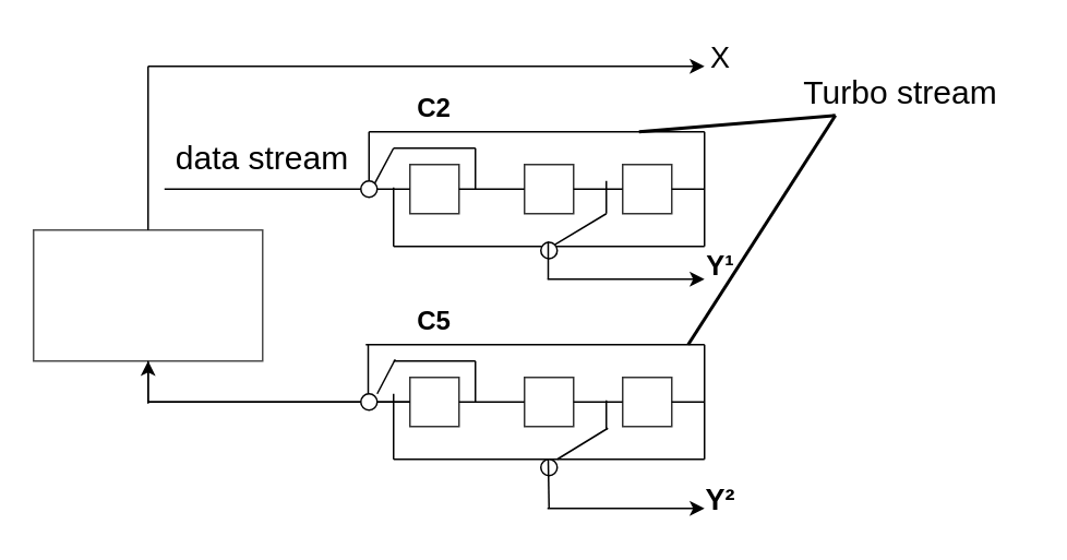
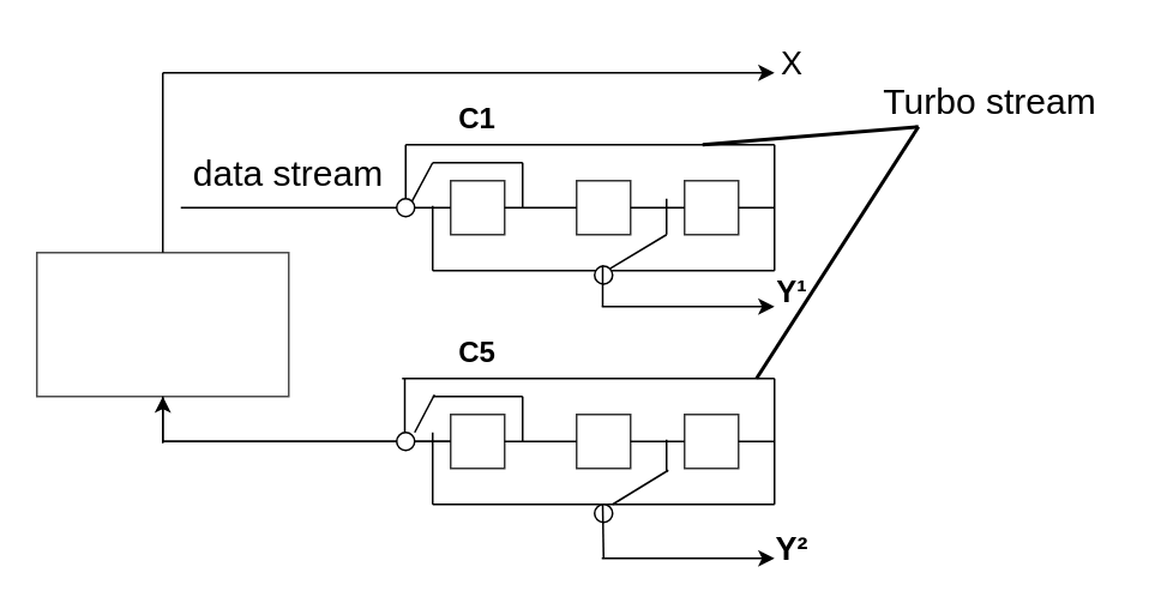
- <mxCell id="50" value="&lt;span style=&quot;font-size: 16px;&quot;&gt;&lt;b style=&quot;font-size: 16px;&quot;&gt;C2&lt;/b&gt;&lt;/span&gt;" style="text;html=1;align=center;verticalAlign=middle;whiteSpace=wrap;rounded=0;fontSize=16;" parent="1" vertex="1"><mxGeometry x="235" y="50" width="60" height="30" as="geometry" /></mxCell>
+ <mxCell id="50" value="&lt;span style=&quot;font-size: 16px;&quot;&gt;&lt;b style=&quot;font-size: 16px;&quot;&gt;C1&lt;/b&gt;&lt;/span&gt;" style="text;html=1;align=center;verticalAlign=middle;whiteSpace=wrap;rounded=0;fontSize=16;" parent="1" vertex="1"><mxGeometry x="235" y="50" width="60" height="30" as="geometry" /></mxCell>
